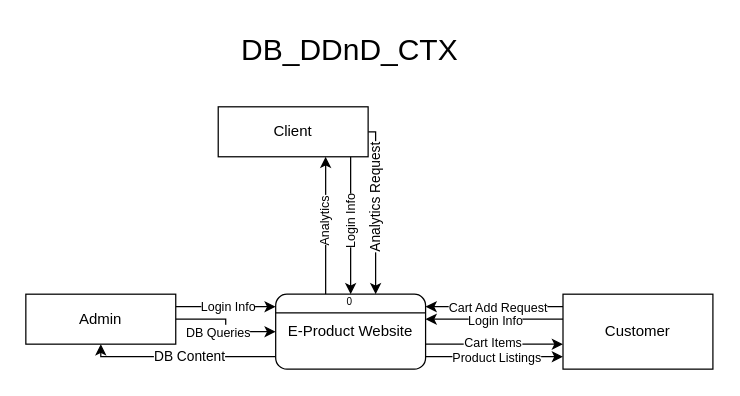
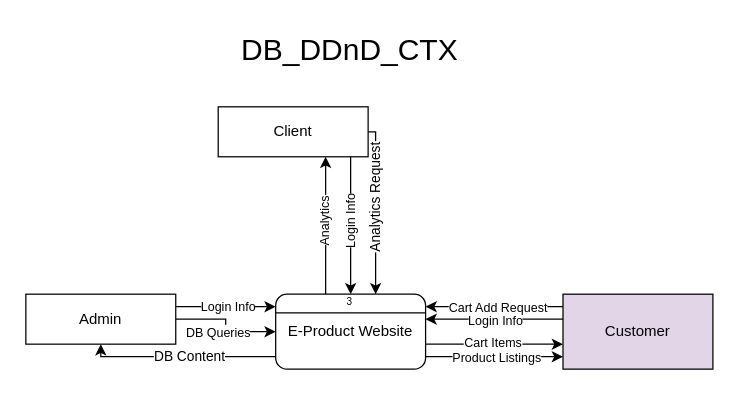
- <mxCell id="12" value="&lt;font style=&quot;font-size: 8px;&quot;&gt;0&lt;/font&gt;" style="text;html=1;align=center;verticalAlign=middle;resizable=0;points=[];autosize=1;strokeColor=none;fillColor=none;" vertex="1" parent="1"><mxGeometry x="264" y="225" width="30" height="30" as="geometry" /></mxCell>
+ <mxCell id="12" value="&lt;font style=&quot;font-size: 8px;&quot;&gt;3&lt;/font&gt;" style="text;html=1;align=center;verticalAlign=middle;resizable=0;points=[];autosize=1;strokeColor=none;fillColor=none;" vertex="1" parent="1"><mxGeometry x="264" y="225" width="30" height="30" as="geometry" /></mxCell>
- <mxCell id="22" value="Customer" style="rounded=0;whiteSpace=wrap;html=1;" vertex="1" parent="1"><mxGeometry x="450" y="235" width="120" height="60" as="geometry" /></mxCell>
+ <mxCell id="22" value="Customer" style="rounded=0;whiteSpace=wrap;html=1;fillColor=#e1d5e7;" vertex="1" parent="1"><mxGeometry x="450" y="235" width="120" height="60" as="geometry" /></mxCell>
